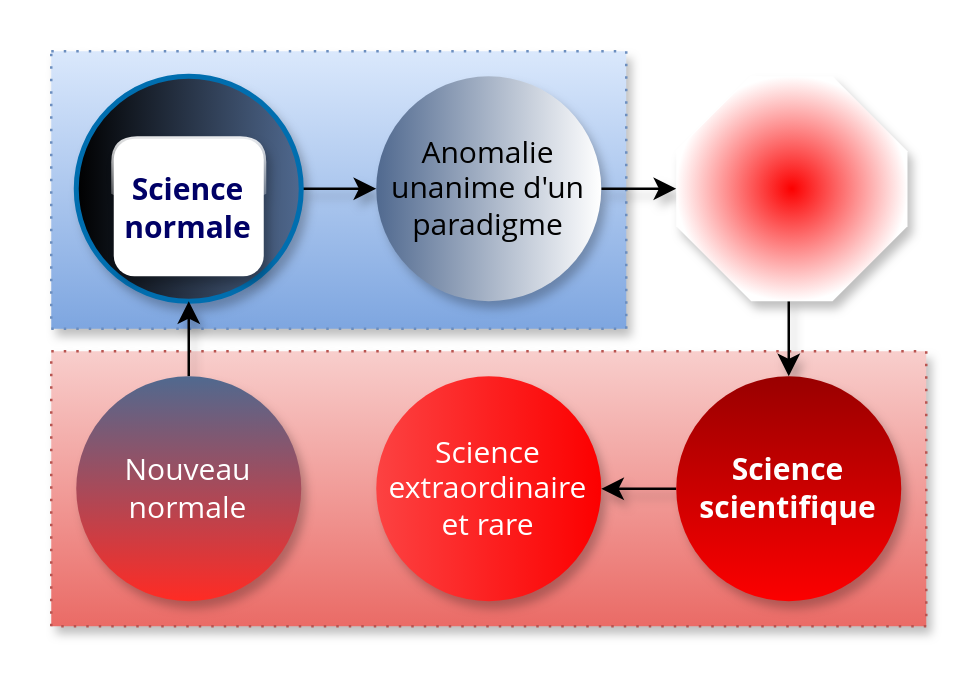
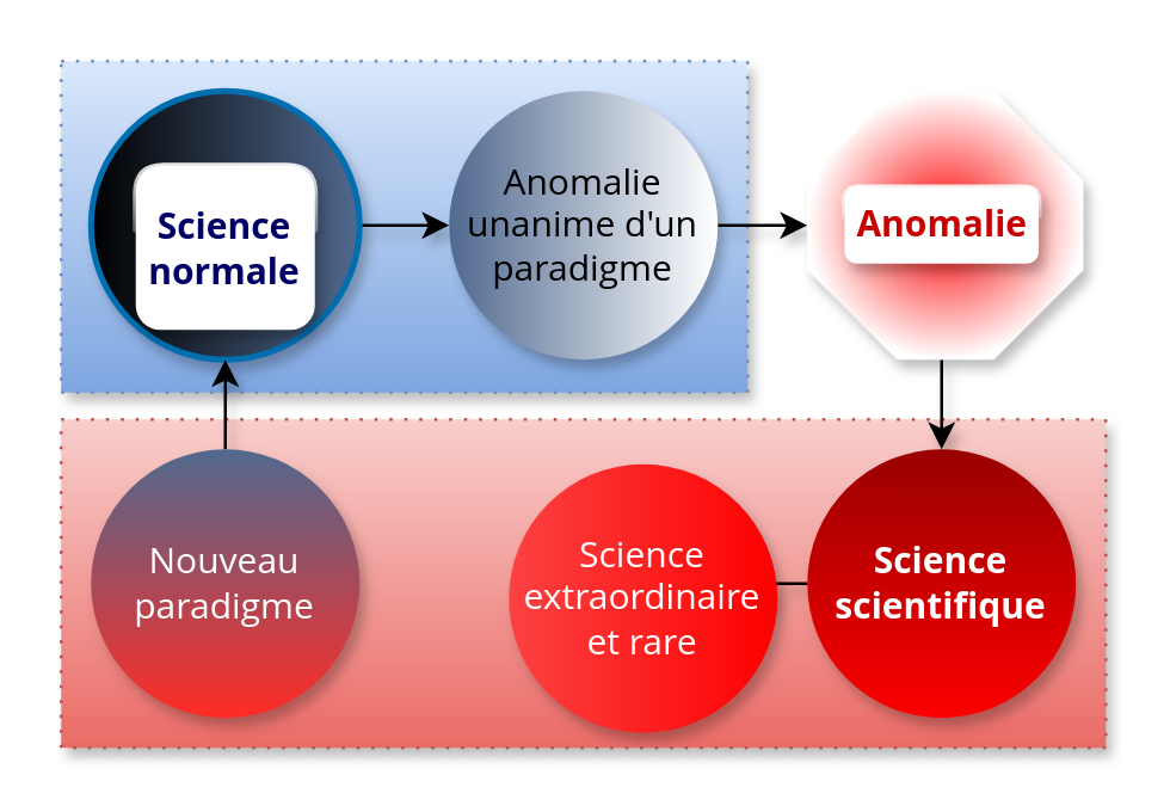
+ <mxCell id="18" value="&lt;font color=&quot;#c90000&quot;&gt;&lt;b&gt;&lt;font face=&quot;Open Sans&quot;&gt;Anomalie&lt;/font&gt;&lt;/b&gt;&lt;/font&gt;" style="text;html=1;align=center;verticalAlign=middle;whiteSpace=wrap;rounded=1;fillColor=default;glass=1;shadow=1;" parent="1" vertex="1"><mxGeometry x="282.5" y="62.25" width="65" height="25.5" as="geometry" /></mxCell>
- <mxCell id="14" value="&lt;font color=&quot;#ffffff&quot;&gt;Nouveau normale&lt;/font&gt;" style="ellipse;whiteSpace=wrap;html=1;aspect=fixed;shadow=1;fontStyle=0;labelBorderColor=none;fontFamily=Open Sans;fillColor=#FF2B24;strokeColor=none;gradientColor=#50698F;gradientDirection=north;perimeterSpacing=0;" parent="1" vertex="1"><mxGeometry x="30" y="150" width="90" height="90" as="geometry" /></mxCell>
+ <mxCell id="14" value="&lt;font color=&quot;#ffffff&quot;&gt;Nouveau paradigme&lt;/font&gt;" style="ellipse;whiteSpace=wrap;html=1;aspect=fixed;shadow=1;fontStyle=0;labelBorderColor=none;fontFamily=Open Sans;fillColor=#FF2B24;strokeColor=none;gradientColor=#50698F;gradientDirection=north;perimeterSpacing=0;" parent="1" vertex="1"><mxGeometry x="30" y="150" width="90" height="90" as="geometry" /></mxCell>
- <mxCell id="16" value="&lt;font color=&quot;#ffffff&quot;&gt;Science extraordinaire et rare&lt;/font&gt;" style="ellipse;whiteSpace=wrap;html=1;aspect=fixed;shadow=1;fontStyle=0;labelBorderColor=none;fontFamily=Open Sans;fillColor=#FC4242;strokeColor=none;gradientColor=#FC0000;gradientDirection=east;" parent="1" vertex="1"><mxGeometry x="150" y="150" width="90" height="90" as="geometry" /></mxCell>
+ <mxCell id="16" value="&lt;font color=&quot;#ffffff&quot;&gt;Science extraordinaire et rare&lt;/font&gt;" style="ellipse;whiteSpace=wrap;html=1;aspect=fixed;shadow=1;fontStyle=0;labelBorderColor=none;fontFamily=Open Sans;fillColor=#FC4242;strokeColor=none;gradientColor=#FC0000;gradientDirection=east;" parent="1" vertex="1"><mxGeometry x="170" y="155" width="90" height="90" as="geometry" /></mxCell>
